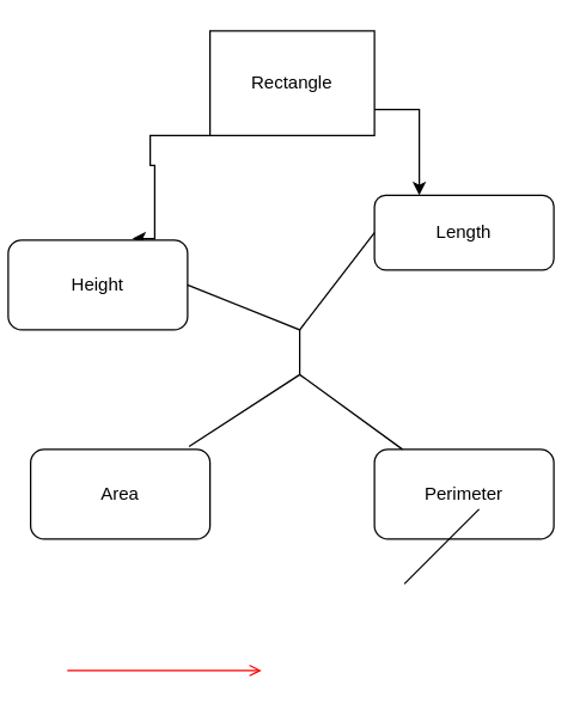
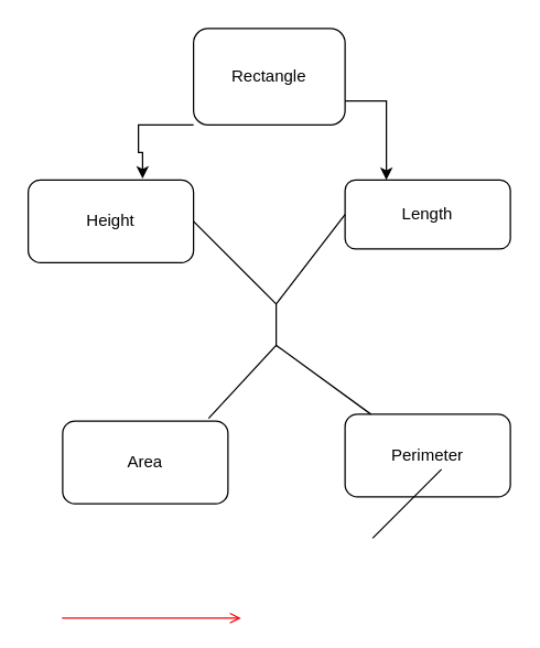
- <mxCell id="5" value="Rectangle" style="whiteSpace=wrap;html=1;rounded=0;" vertex="1" parent="1"><mxGeometry x="140" y="20" width="110" height="70" as="geometry" /></mxCell>
+ <mxCell id="5" value="Rectangle" style="rounded=1;whiteSpace=wrap;html=1;" vertex="1" parent="1"><mxGeometry x="140" y="20" width="110" height="70" as="geometry" /></mxCell>
- <mxCell id="7" value="Height" style="rounded=1;whiteSpace=wrap;html=1;" vertex="1" parent="1"><mxGeometry x="5" y="160" width="120" height="60" as="geometry" /></mxCell>
+ <mxCell id="7" value="Height" style="rounded=1;whiteSpace=wrap;html=1;" vertex="1" parent="1"><mxGeometry x="20" y="130" width="120" height="60" as="geometry" /></mxCell>
- <mxCell id="6" value="Area" style="rounded=1;whiteSpace=wrap;html=1;" vertex="1" parent="1"><mxGeometry x="20" y="300" width="120" height="60" as="geometry" /></mxCell>
+ <mxCell id="6" value="Area" style="rounded=1;whiteSpace=wrap;html=1;" vertex="1" parent="1"><mxGeometry x="45" y="305" width="120" height="60" as="geometry" /></mxCell>
